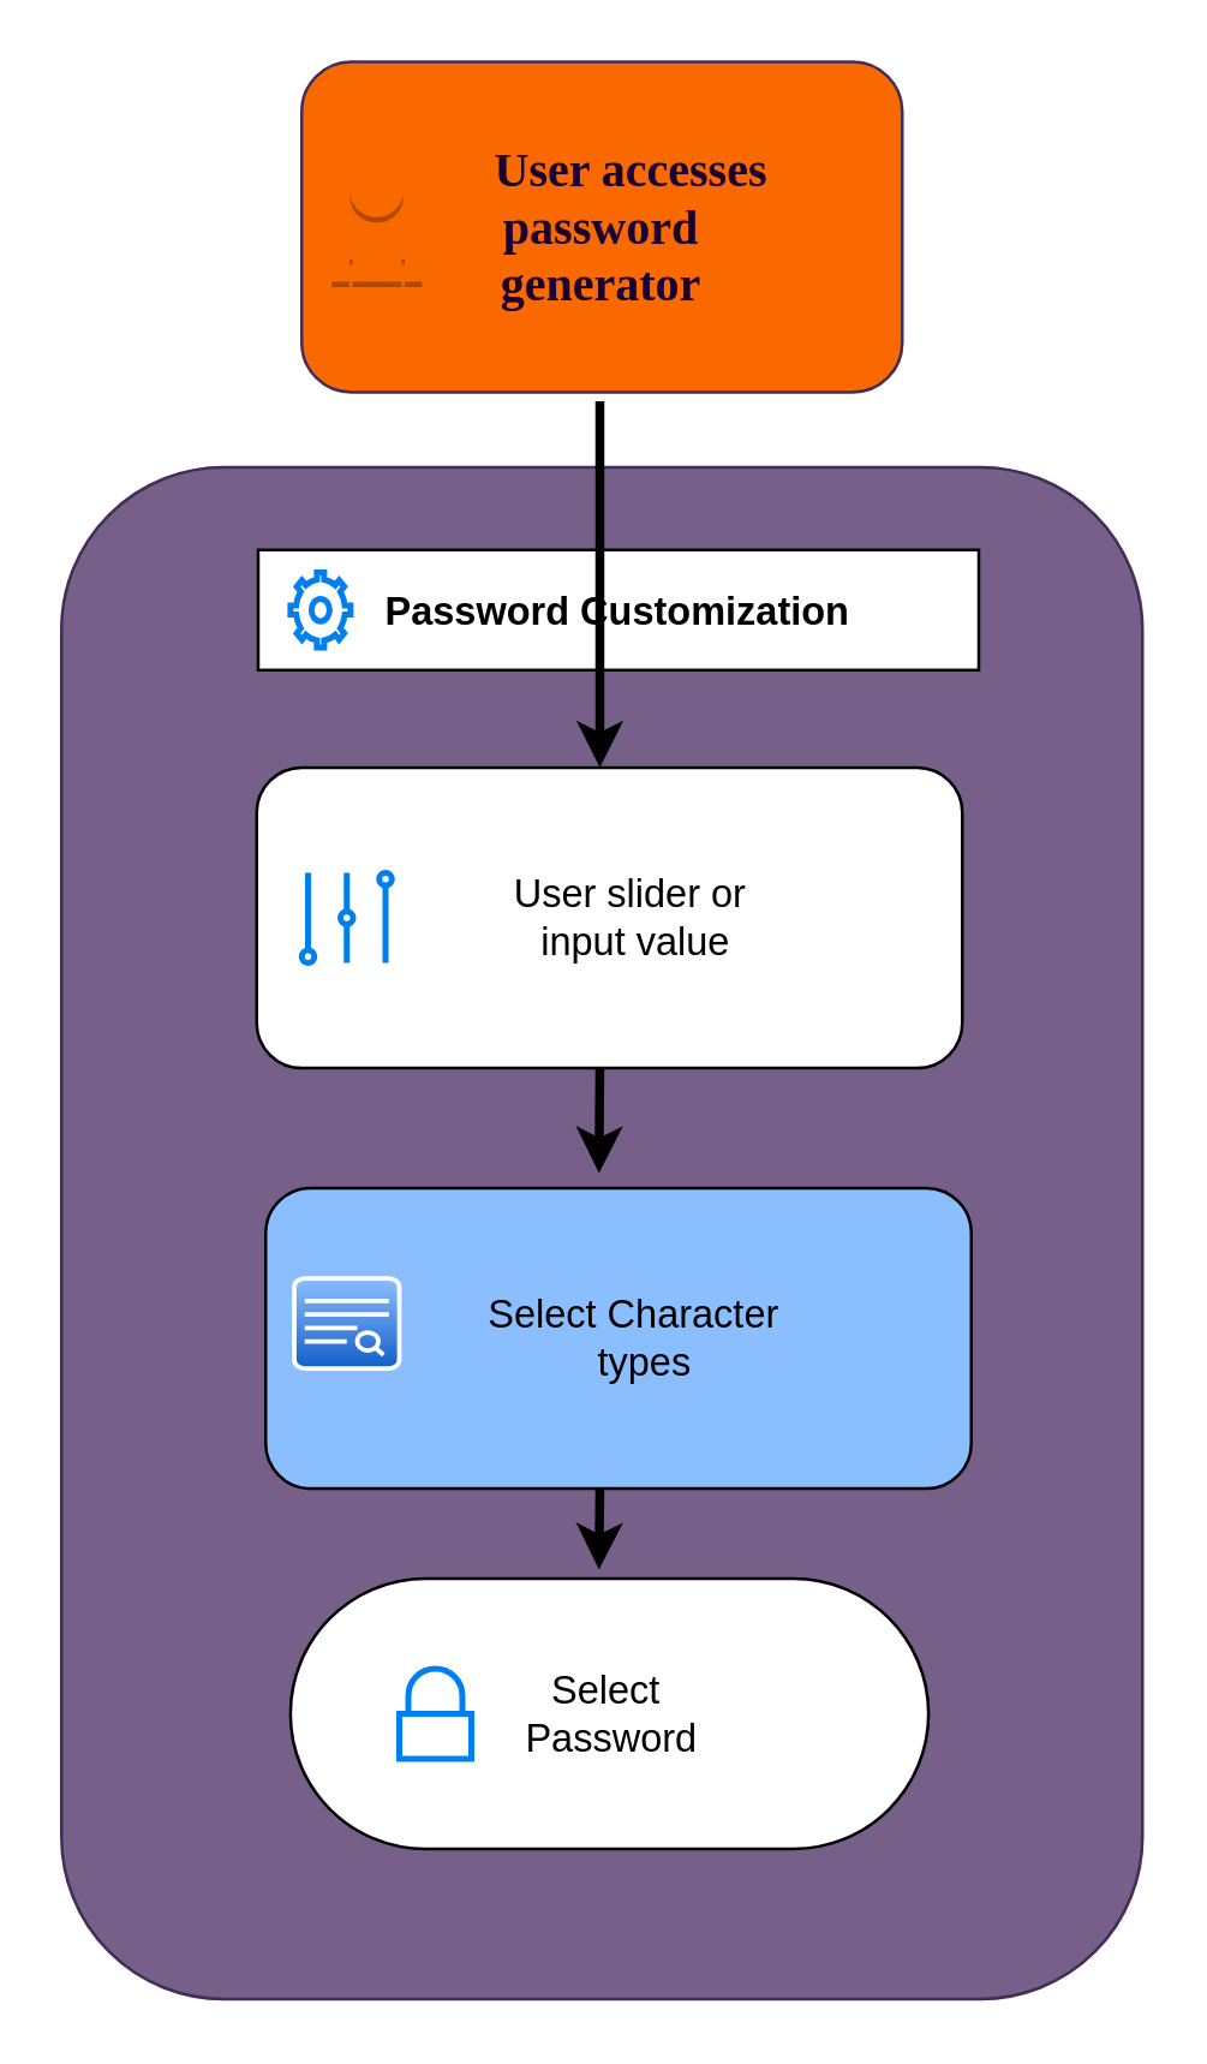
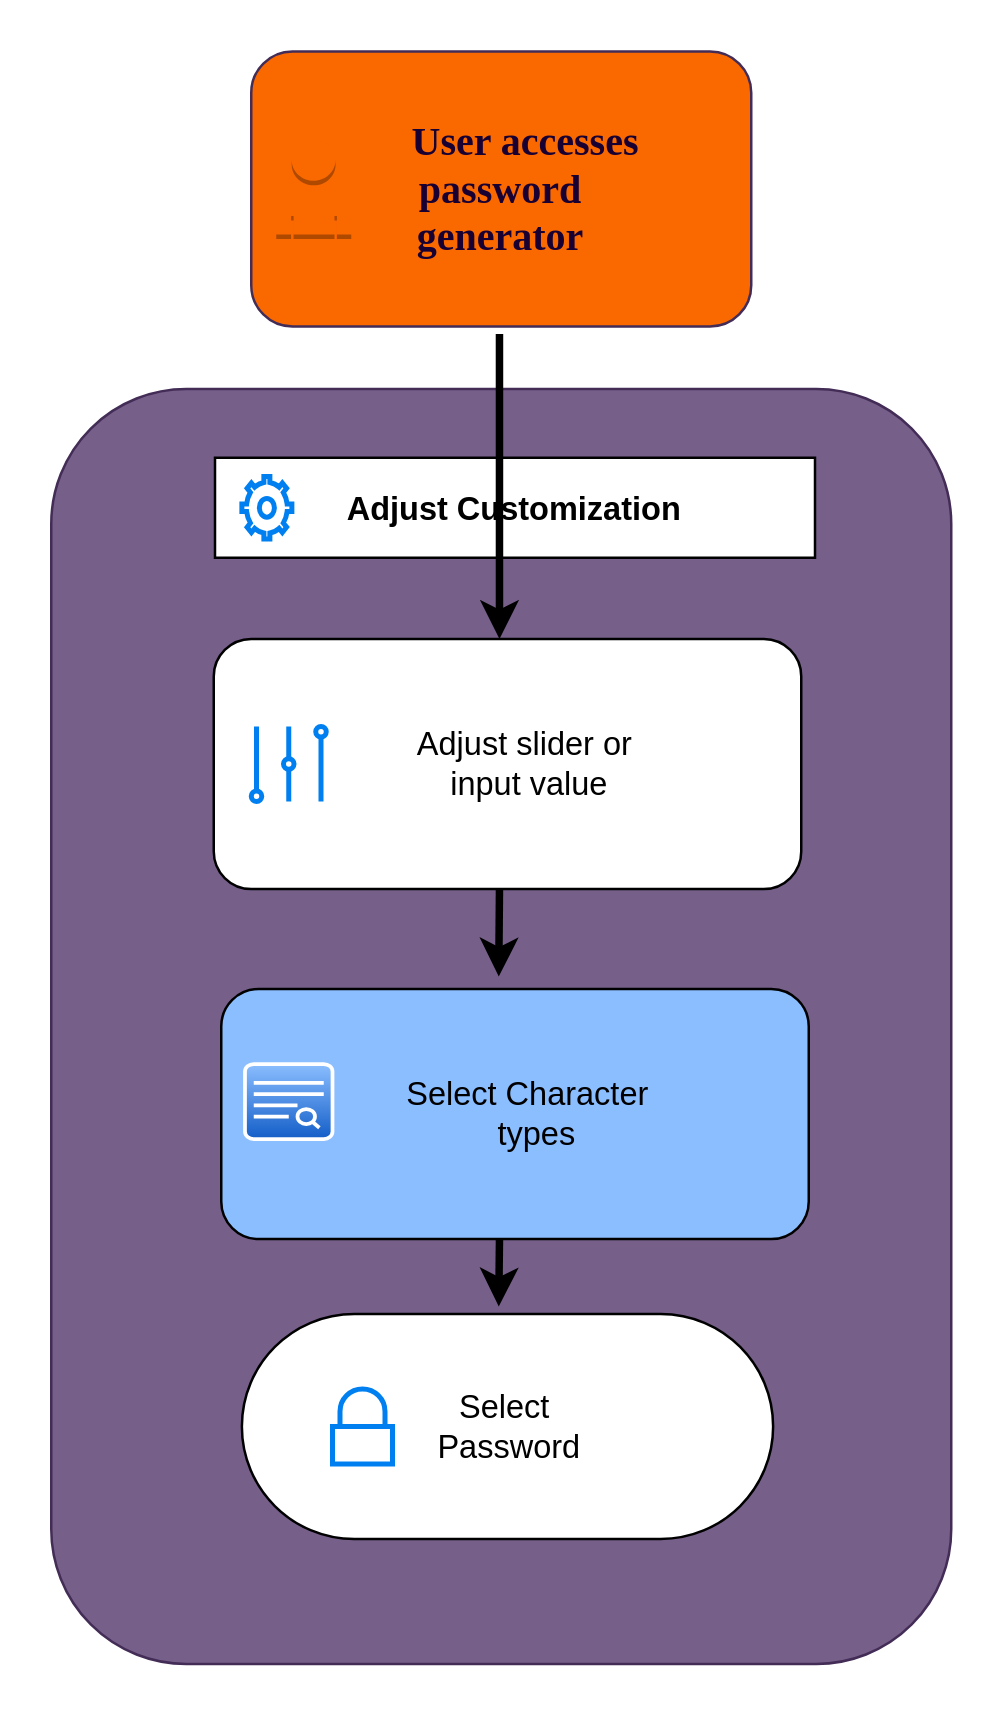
- <mxCell id="4" value="Password Customization" style="fontStyle=1;fontSize=13;" vertex="1" parent="1"><mxGeometry x="85.5" y="182.5" width="240" height="40" as="geometry" /></mxCell>
+ <mxCell id="4" value="Adjust Customization" style="fontStyle=1;fontSize=13;" vertex="1" parent="1"><mxGeometry x="85.5" y="182.5" width="240" height="40" as="geometry" /></mxCell>
- <mxCell id="6" value="&amp;nbsp; &amp;nbsp; &amp;nbsp;User slider or&amp;nbsp;&lt;br&gt;&amp;nbsp; &amp;nbsp; &amp;nbsp;input value" style="rounded=1;whiteSpace=wrap;html=1;fontSize=13;" vertex="1" parent="1"><mxGeometry x="85" y="255" width="235" height="100" as="geometry" /></mxCell>
+ <mxCell id="6" value="&amp;nbsp; &amp;nbsp; &amp;nbsp;Adjust slider or&amp;nbsp;&lt;br&gt;&amp;nbsp; &amp;nbsp; &amp;nbsp;input value" style="rounded=1;whiteSpace=wrap;html=1;fontSize=13;" vertex="1" parent="1"><mxGeometry x="85" y="255" width="235" height="100" as="geometry" /></mxCell>
